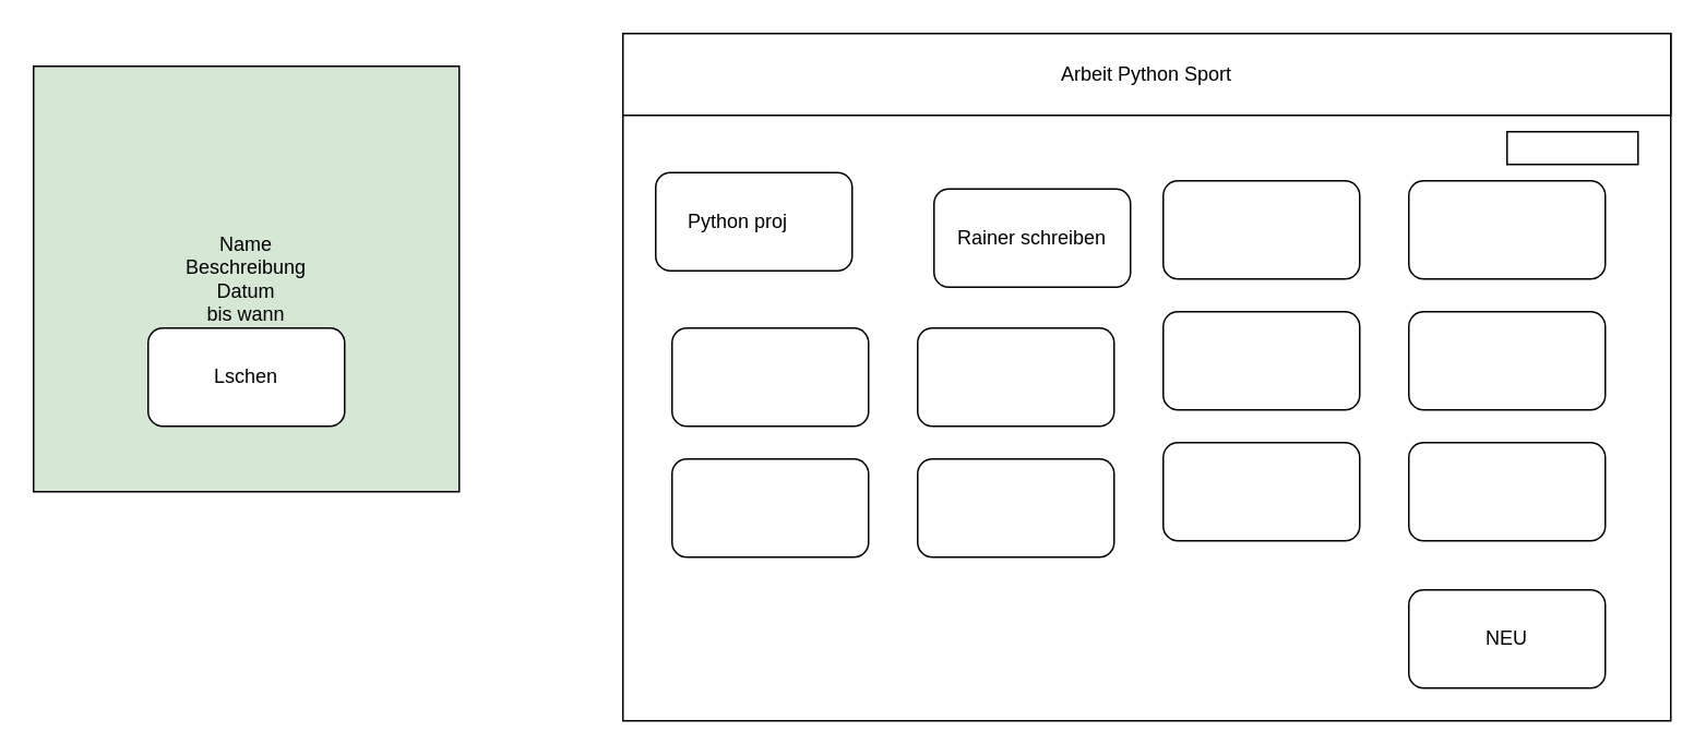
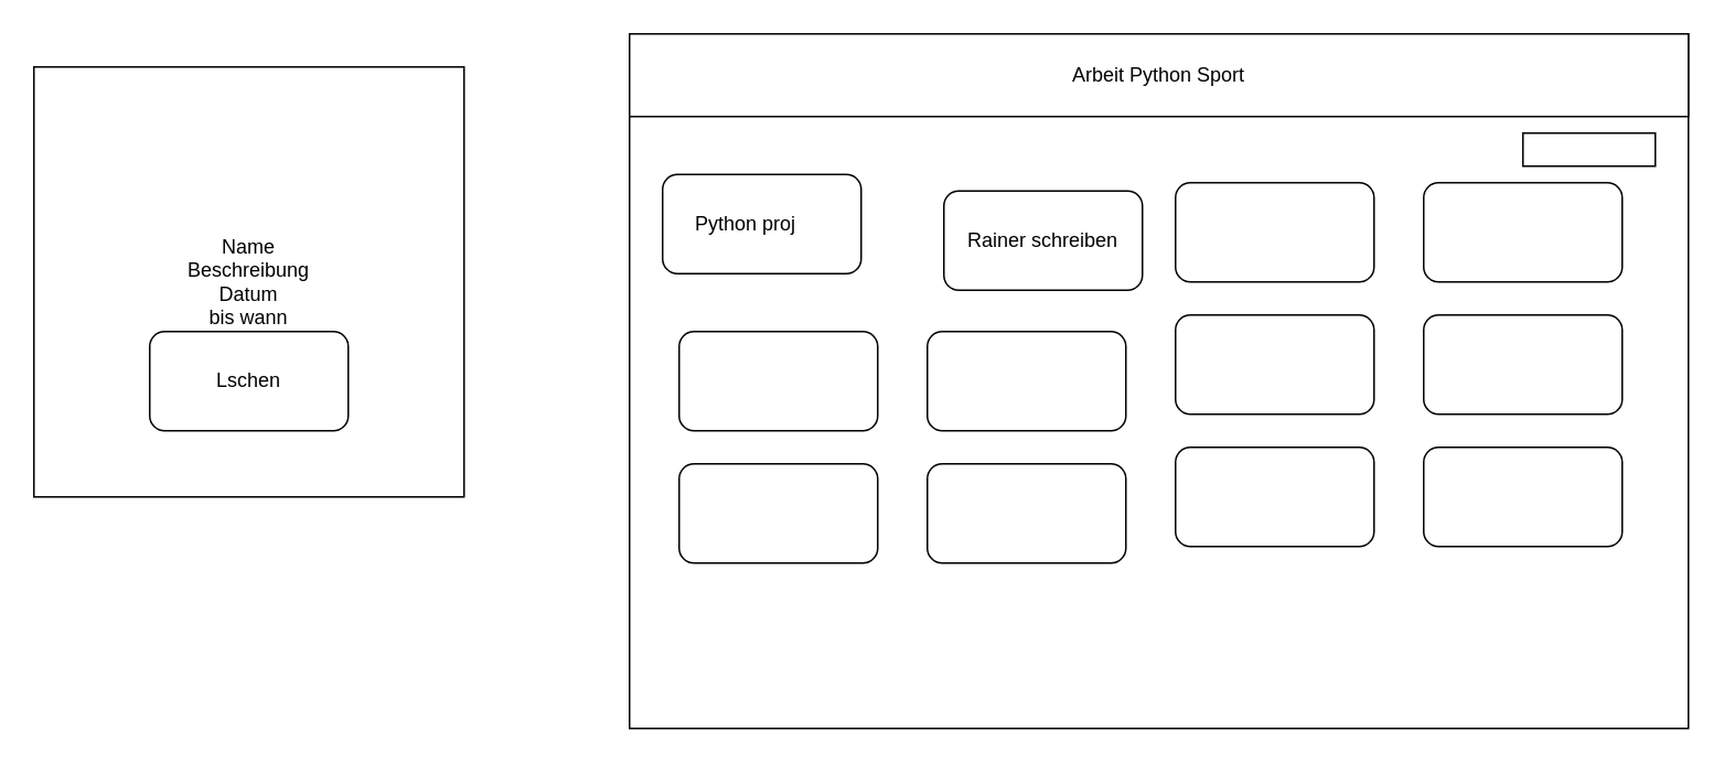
- <mxCell id="17" value="Name&lt;div&gt;Beschreibung&lt;br&gt;&lt;div&gt;Datum&lt;/div&gt;&lt;div&gt;bis wann&lt;/div&gt;&lt;/div&gt;" style="rounded=0;whiteSpace=wrap;html=1;fillColor=#d5e8d4;" vertex="1" parent="1"><mxGeometry x="20" y="40" width="260" height="260" as="geometry" /></mxCell>
+ <mxCell id="17" value="Name&lt;div&gt;Beschreibung&lt;br&gt;&lt;div&gt;Datum&lt;/div&gt;&lt;div&gt;bis wann&lt;/div&gt;&lt;/div&gt;" style="rounded=0;whiteSpace=wrap;html=1;" vertex="1" parent="1"><mxGeometry x="20" y="40" width="260" height="260" as="geometry" /></mxCell>
- <mxCell id="16" value="NEU" style="rounded=1;whiteSpace=wrap;html=1;" vertex="1" parent="1"><mxGeometry x="860" y="360" width="120" height="60" as="geometry" /></mxCell>
